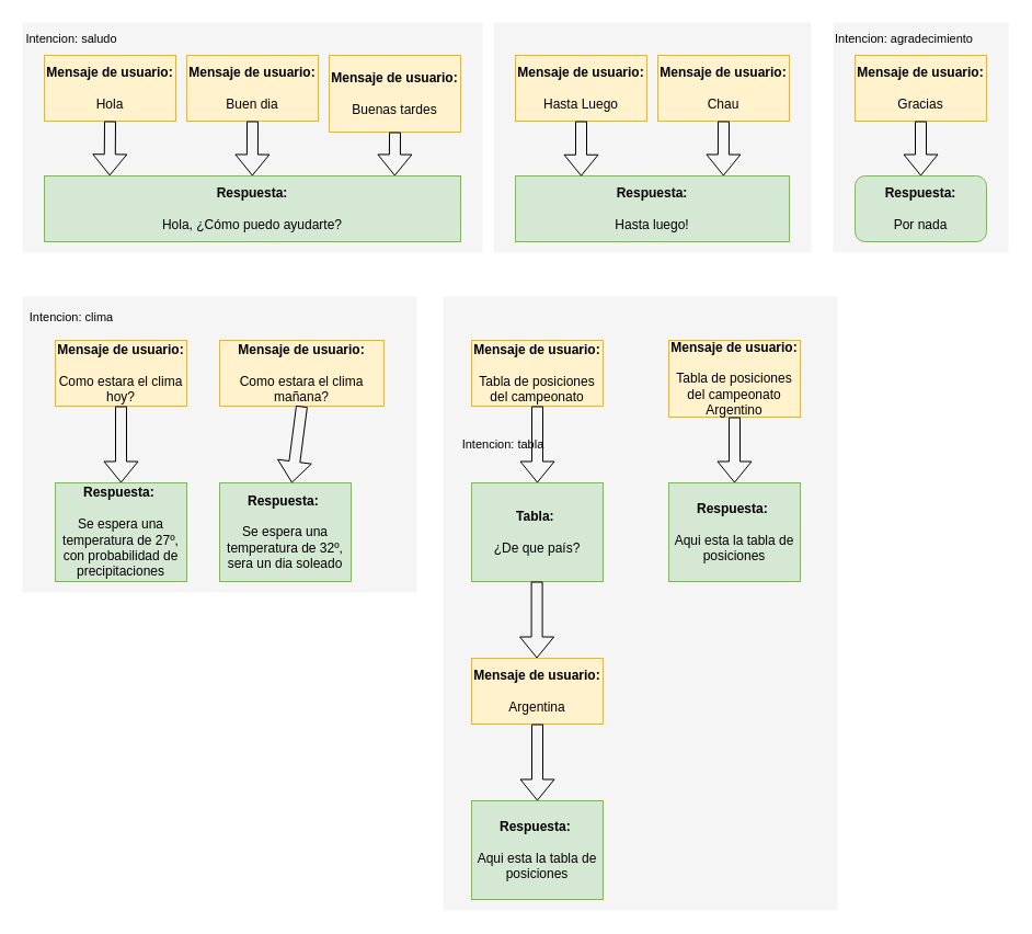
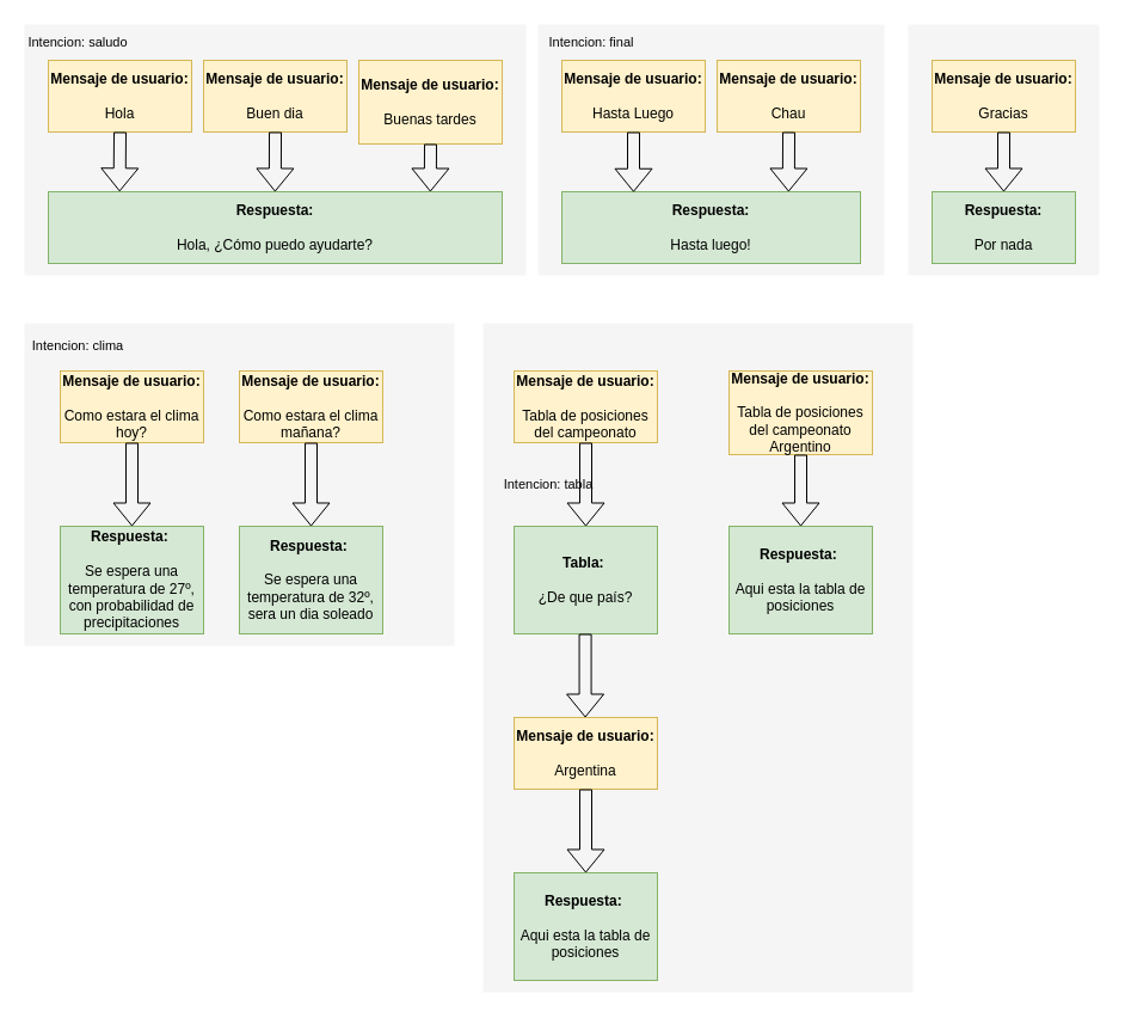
+ <mxCell id="36" value="Intencion: final" style="text;html=1;strokeColor=none;fillColor=none;align=center;verticalAlign=middle;whiteSpace=wrap;rounded=0;fontSize=11;" vertex="1" parent="34"><mxGeometry width="90" height="30" as="geometry" /></mxCell>
- <mxCell id="44" value="Intencion: agradecimiento" style="text;html=1;strokeColor=none;fillColor=none;align=center;verticalAlign=middle;whiteSpace=wrap;rounded=0;fontSize=11;" vertex="1" parent="42"><mxGeometry width="130" height="30" as="geometry" /></mxCell>
- <mxCell id="46" value="&lt;b&gt;Respuesta:&lt;/b&gt;&lt;br&gt;&lt;br&gt;Por nada" style="whiteSpace=wrap;html=1;fillColor=#d5e8d4;strokeColor=#82b366;rounded=1;" vertex="1" parent="1"><mxGeometry x="780" y="160" width="120" height="60" as="geometry" /></mxCell>
+ <mxCell id="46" value="&lt;b&gt;Respuesta:&lt;/b&gt;&lt;br&gt;&lt;br&gt;Por nada" style="rounded=0;whiteSpace=wrap;html=1;fillColor=#d5e8d4;strokeColor=#82b366;" vertex="1" parent="1"><mxGeometry x="780" y="160" width="120" height="60" as="geometry" /></mxCell>
- <mxCell id="31" value="&lt;b&gt;Mensaje de usuario:&lt;/b&gt;&lt;br&gt;&lt;br&gt;Como estara el clima mañana?" style="rounded=0;whiteSpace=wrap;html=1;fillColor=#fff2cc;strokeColor=#d6b656;" vertex="1" parent="1"><mxGeometry x="200" y="310" width="150" height="60" as="geometry" /></mxCell>
+ <mxCell id="31" value="&lt;b&gt;Mensaje de usuario:&lt;/b&gt;&lt;br&gt;&lt;br&gt;Como estara el clima mañana?" style="rounded=0;whiteSpace=wrap;html=1;fillColor=#fff2cc;strokeColor=#d6b656;" vertex="1" parent="1"><mxGeometry x="200" y="310" width="120" height="60" as="geometry" /></mxCell>
